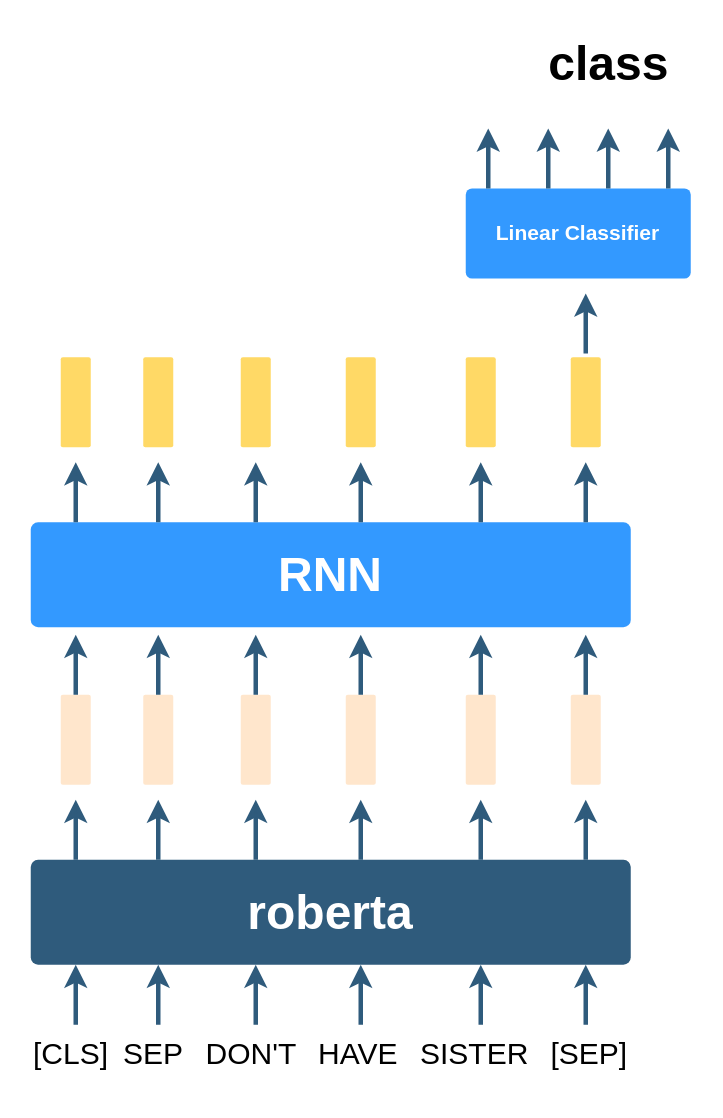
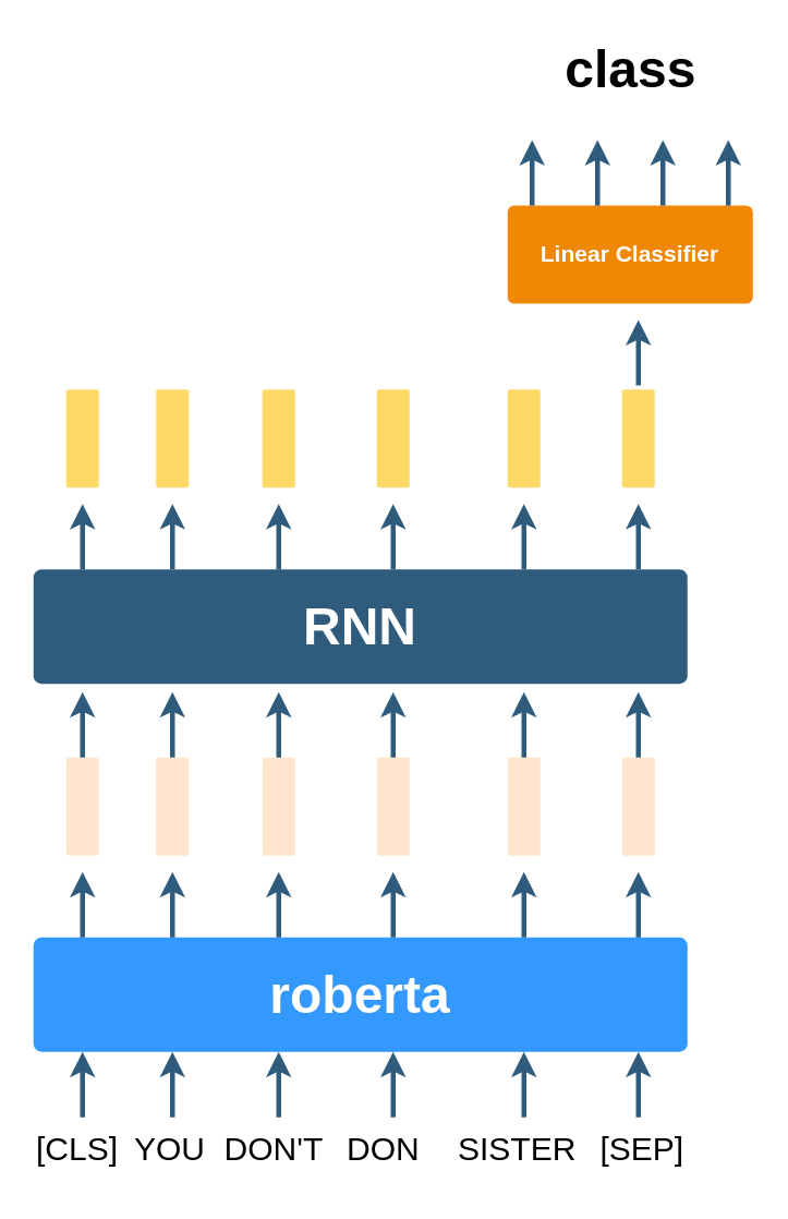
- <mxCell id="30" value="&lt;b&gt;&lt;font style=&quot;font-size: 32px&quot;&gt;class&lt;/font&gt;&lt;/b&gt;" style="text;html=1;resizable=0;points=[];autosize=1;align=center;verticalAlign=top;spacingTop=-4;" vertex="1" parent="1"><mxGeometry x="355" y="20" width="100" height="20" as="geometry" /></mxCell>
+ <mxCell id="30" value="&lt;b&gt;&lt;font style=&quot;font-size: 32px&quot;&gt;class&lt;/font&gt;&lt;/b&gt;" style="text;html=1;resizable=0;points=[];autosize=1;align=center;verticalAlign=top;spacingTop=-4;" vertex="1" parent="1"><mxGeometry x="335" y="20" width="100" height="20" as="geometry" /></mxCell>
- <mxCell id="3" value="Linear Classifier" style="rounded=1;whiteSpace=wrap;html=1;shadow=0;labelBackgroundColor=none;strokeColor=none;strokeWidth=3;fillColor=#3399ff;fontFamily=Helvetica;fontSize=14;fontColor=#FFFFFF;align=center;spacing=5;fontStyle=1;arcSize=7;perimeterSpacing=2;" parent="1" vertex="1"><mxGeometry x="310" y="125" width="150" height="60" as="geometry" /></mxCell>
+ <mxCell id="3" value="Linear Classifier" style="rounded=1;whiteSpace=wrap;html=1;shadow=0;labelBackgroundColor=none;strokeColor=none;strokeWidth=3;fillColor=#F08705;fontFamily=Helvetica;fontSize=14;fontColor=#FFFFFF;align=center;spacing=5;fontStyle=1;arcSize=7;perimeterSpacing=2;" parent="1" vertex="1"><mxGeometry x="310" y="125" width="150" height="60" as="geometry" /></mxCell>
- <mxCell id="33" value="&lt;span style=&quot;font-size: 32px&quot;&gt;RNN&lt;/span&gt;" style="rounded=1;whiteSpace=wrap;html=1;shadow=0;labelBackgroundColor=none;strokeColor=none;strokeWidth=3;fillColor=#3399FF;fontFamily=Helvetica;fontSize=16;fontColor=#FFFFFF;align=center;fontStyle=1;spacing=5;arcSize=7;perimeterSpacing=2;" vertex="1" parent="1"><mxGeometry x="20" y="347.5" width="400" height="70" as="geometry" /></mxCell>
+ <mxCell id="33" value="&lt;span style=&quot;font-size: 32px&quot;&gt;RNN&lt;/span&gt;" style="rounded=1;whiteSpace=wrap;html=1;shadow=0;labelBackgroundColor=none;strokeColor=none;strokeWidth=3;fillColor=#2f5b7c;fontFamily=Helvetica;fontSize=16;fontColor=#FFFFFF;align=center;fontStyle=1;spacing=5;arcSize=7;perimeterSpacing=2;" vertex="1" parent="1"><mxGeometry x="20" y="347.5" width="400" height="70" as="geometry" /></mxCell>
- <mxCell id="2" value="&lt;span style=&quot;font-size: 32px&quot;&gt;roberta&lt;/span&gt;" style="rounded=1;whiteSpace=wrap;html=1;shadow=0;labelBackgroundColor=none;strokeColor=none;strokeWidth=3;fillColor=#2F5B7C;fontFamily=Helvetica;fontSize=16;fontColor=#FFFFFF;align=center;fontStyle=1;spacing=5;arcSize=7;perimeterSpacing=2;" parent="1" vertex="1"><mxGeometry x="20" y="572.5" width="400" height="70" as="geometry" /></mxCell>
+ <mxCell id="2" value="&lt;span style=&quot;font-size: 32px&quot;&gt;roberta&lt;/span&gt;" style="rounded=1;whiteSpace=wrap;html=1;shadow=0;labelBackgroundColor=none;strokeColor=none;strokeWidth=3;fillColor=#3399ff;fontFamily=Helvetica;fontSize=16;fontColor=#FFFFFF;align=center;fontStyle=1;spacing=5;arcSize=7;perimeterSpacing=2;" parent="1" vertex="1"><mxGeometry x="20" y="572.5" width="400" height="70" as="geometry" /></mxCell>
- <mxCell id="5" value="&lt;font style=&quot;font-size: 20px&quot;&gt;SEP&lt;/font&gt;" style="text;html=1;" vertex="1" parent="1"><mxGeometry x="80" y="682.5" width="50" height="40" as="geometry" /></mxCell>
+ <mxCell id="5" value="&lt;font style=&quot;font-size: 20px&quot;&gt;YOU&lt;/font&gt;" style="text;html=1;" vertex="1" parent="1"><mxGeometry x="80" y="682.5" width="50" height="40" as="geometry" /></mxCell>
- <mxCell id="7" value="&lt;font style=&quot;font-size: 20px&quot;&gt;HAVE&lt;/font&gt;" style="text;html=1;" vertex="1" parent="1"><mxGeometry x="210" y="682.5" width="55" height="40" as="geometry" /></mxCell>
+ <mxCell id="7" value="&lt;font style=&quot;font-size: 20px&quot;&gt;DON&lt;/font&gt;" style="text;html=1;" vertex="1" parent="1"><mxGeometry x="210" y="682.5" width="55" height="40" as="geometry" /></mxCell>
